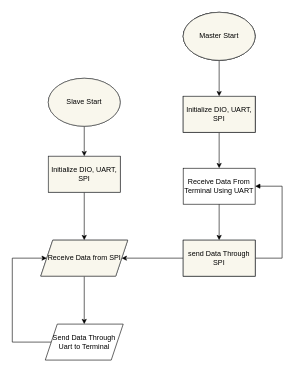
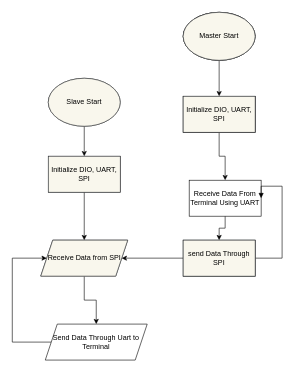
- <mxCell id="7" value="&lt;font color=&quot;#000000&quot;&gt;Receive Data From Terminal Using UART&lt;/font&gt;" style="whiteSpace=wrap;html=1;fillColor=#FFFFFF;strokeColor=#000000;" vertex="1" parent="1"><mxGeometry x="305" y="280" width="120" height="60" as="geometry" /></mxCell>
+ <mxCell id="7" value="&lt;font color=&quot;#000000&quot;&gt;Receive Data From Terminal Using UART&lt;/font&gt;" style="whiteSpace=wrap;html=1;fillColor=#FFFFFF;strokeColor=#000000;" vertex="1" parent="1"><mxGeometry x="315" y="300" width="120" height="60" as="geometry" /></mxCell>
- <mxCell id="18" value="&lt;font color=&quot;#000000&quot;&gt;Send Data Through Uart to Terminal&lt;/font&gt;" style="shape=parallelogram;perimeter=parallelogramPerimeter;whiteSpace=wrap;html=1;fixedSize=1;fillColor=#FFFFFF;strokeColor=#000000;" vertex="1" parent="1"><mxGeometry x="75" y="540" width="130" height="60" as="geometry" /></mxCell>
+ <mxCell id="18" value="&lt;font color=&quot;#000000&quot;&gt;Send Data Through Uart to Terminal&lt;/font&gt;" style="shape=parallelogram;perimeter=parallelogramPerimeter;whiteSpace=wrap;html=1;fixedSize=1;fillColor=#FFFFFF;strokeColor=#000000;" vertex="1" parent="1"><mxGeometry x="75" y="540" width="170" height="60" as="geometry" /></mxCell>
